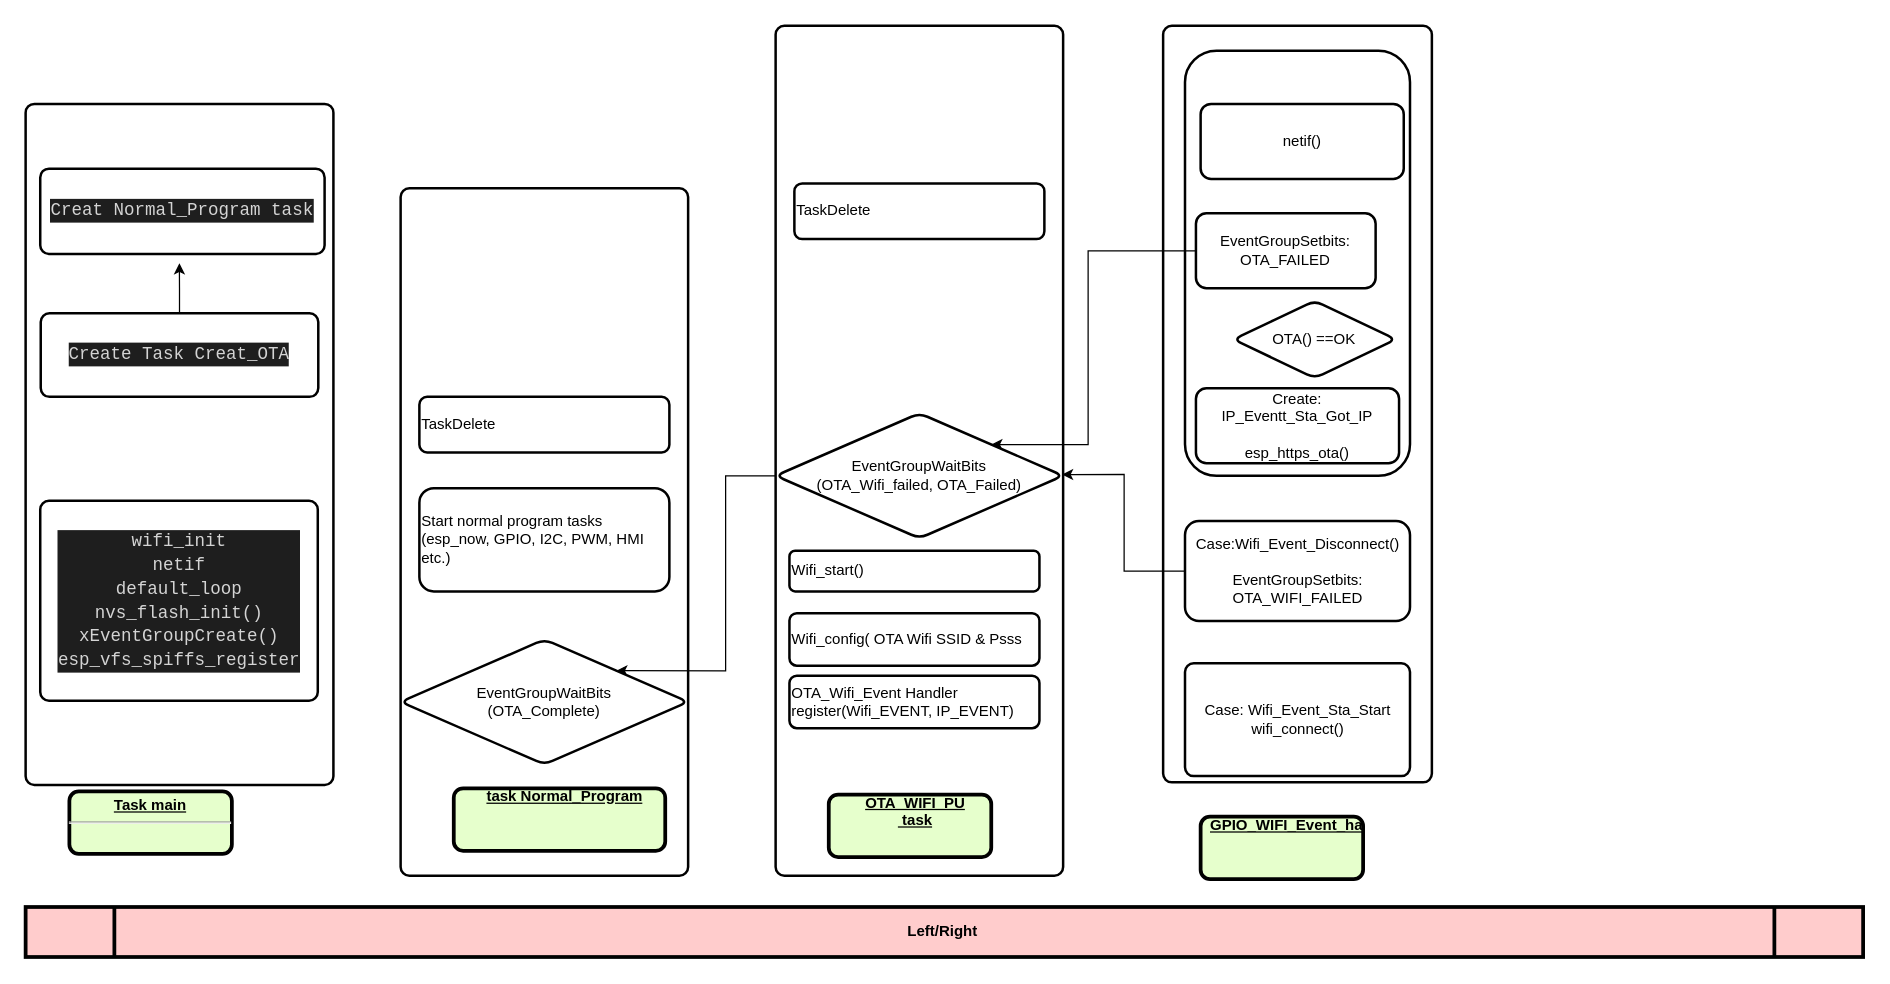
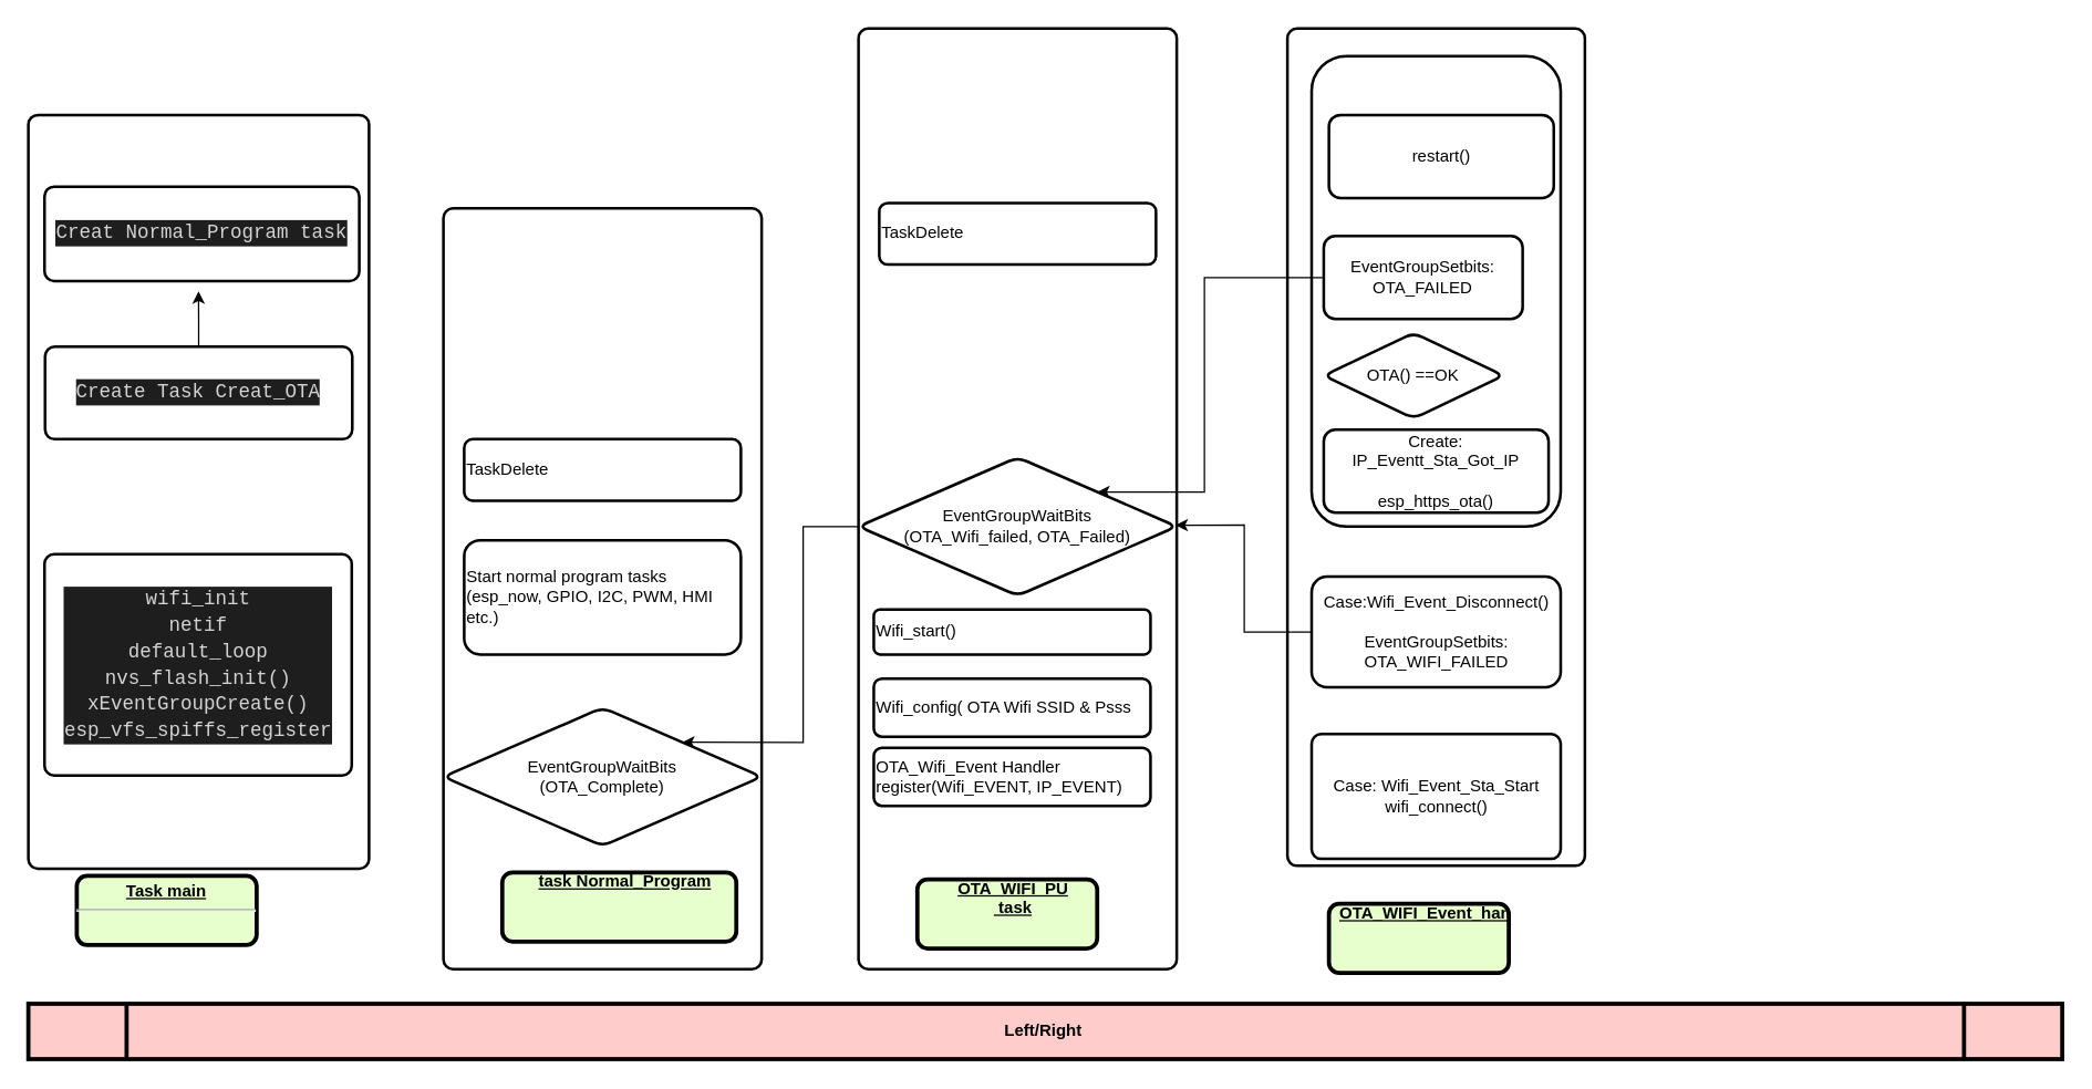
- <mxCell id="29" value="netif()" style="whiteSpace=wrap;html=1;rounded=1;strokeWidth=2;arcSize=14;" vertex="1" parent="1"><mxGeometry x="960" y="82.5" width="162.5" height="60" as="geometry" /></mxCell>
+ <mxCell id="29" value="restart()" style="whiteSpace=wrap;html=1;rounded=1;strokeWidth=2;arcSize=14;" vertex="1" parent="1"><mxGeometry x="960" y="82.5" width="162.5" height="60" as="geometry" /></mxCell>
- <mxCell id="26" value="OTA() ==OK" style="rhombus;whiteSpace=wrap;html=1;rounded=1;strokeWidth=2;arcSize=14;" vertex="1" parent="1"><mxGeometry x="986.25" y="240" width="130" height="61.84" as="geometry" /></mxCell>
+ <mxCell id="26" value="OTA() ==OK" style="rhombus;whiteSpace=wrap;html=1;rounded=1;strokeWidth=2;arcSize=14;" vertex="1" parent="1"><mxGeometry x="956.25" y="240" width="130" height="61.84" as="geometry" /></mxCell>
- <mxCell id="12" value="&lt;p style=&quot;margin: 0px ; margin-left: 8px&quot;&gt;&lt;u&gt;GPIO_WIFI_Event_handler&lt;/u&gt;&lt;/p&gt;" style="verticalAlign=middle;align=center;overflow=fill;fontSize=12;fontFamily=Helvetica;html=1;rounded=1;fontStyle=1;strokeWidth=3;fillColor=#E6FFCC" vertex="1" parent="1"><mxGeometry x="960" y="652.68" width="130" height="50" as="geometry" /></mxCell>
+ <mxCell id="12" value="&lt;p style=&quot;margin: 0px ; margin-left: 8px&quot;&gt;&lt;u&gt;OTA_WIFI_Event_handler&lt;/u&gt;&lt;/p&gt;" style="verticalAlign=middle;align=center;overflow=fill;fontSize=12;fontFamily=Helvetica;html=1;rounded=1;fontStyle=1;strokeWidth=3;fillColor=#E6FFCC" vertex="1" parent="1"><mxGeometry x="960" y="652.68" width="130" height="50" as="geometry" /></mxCell>
